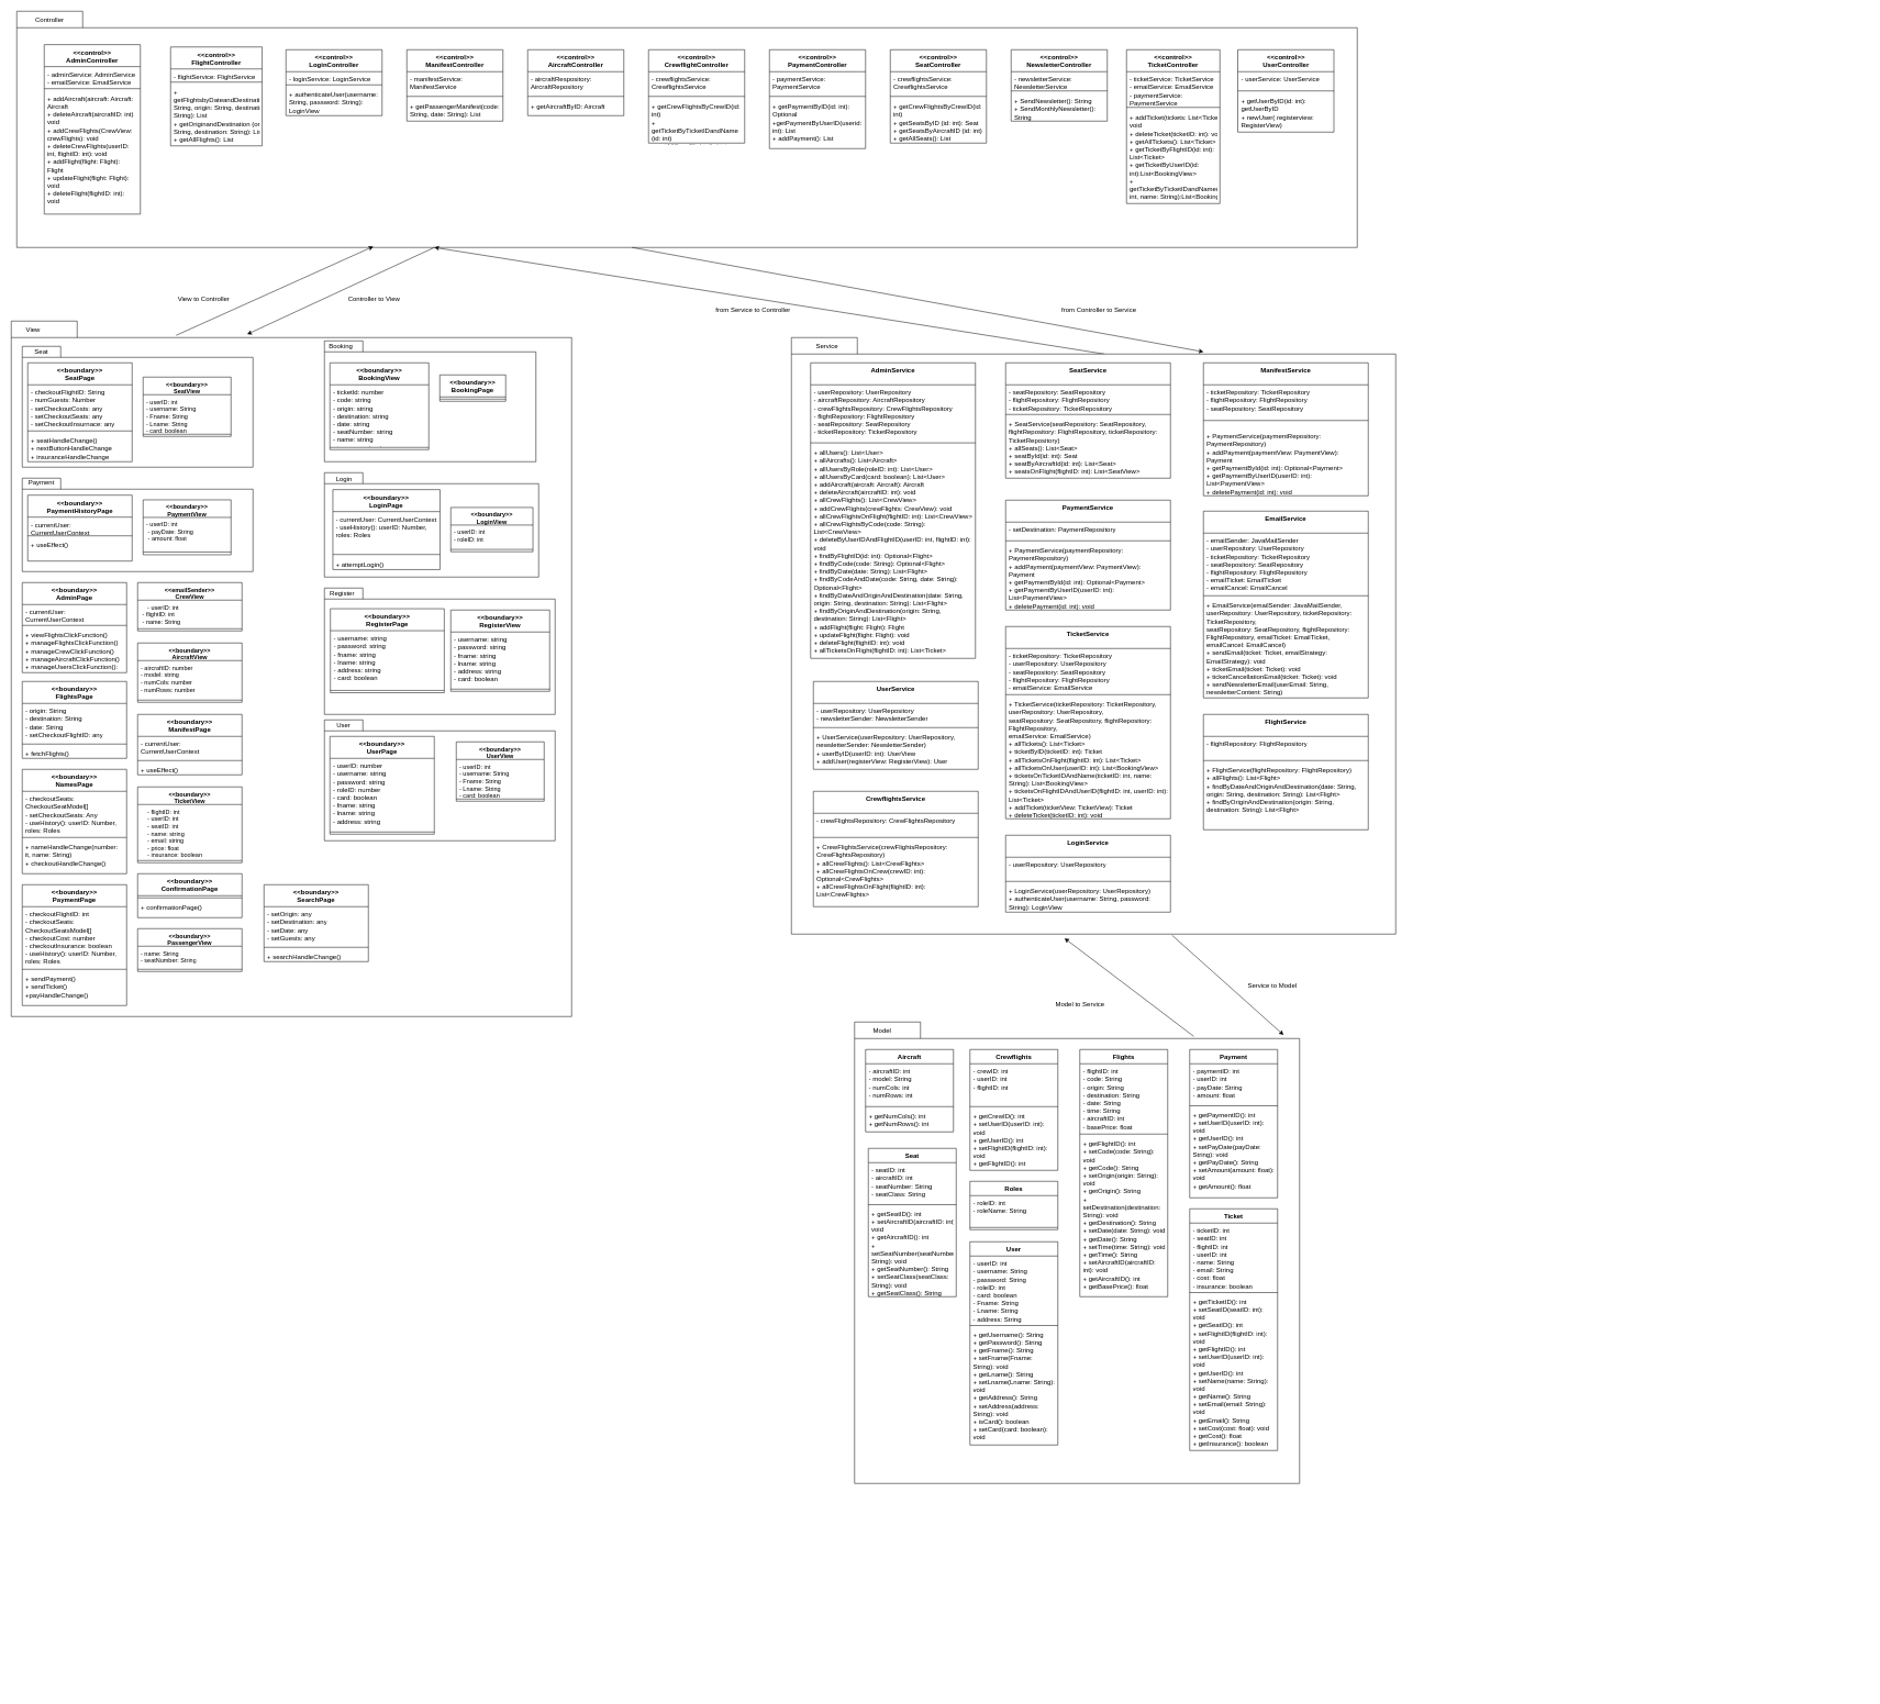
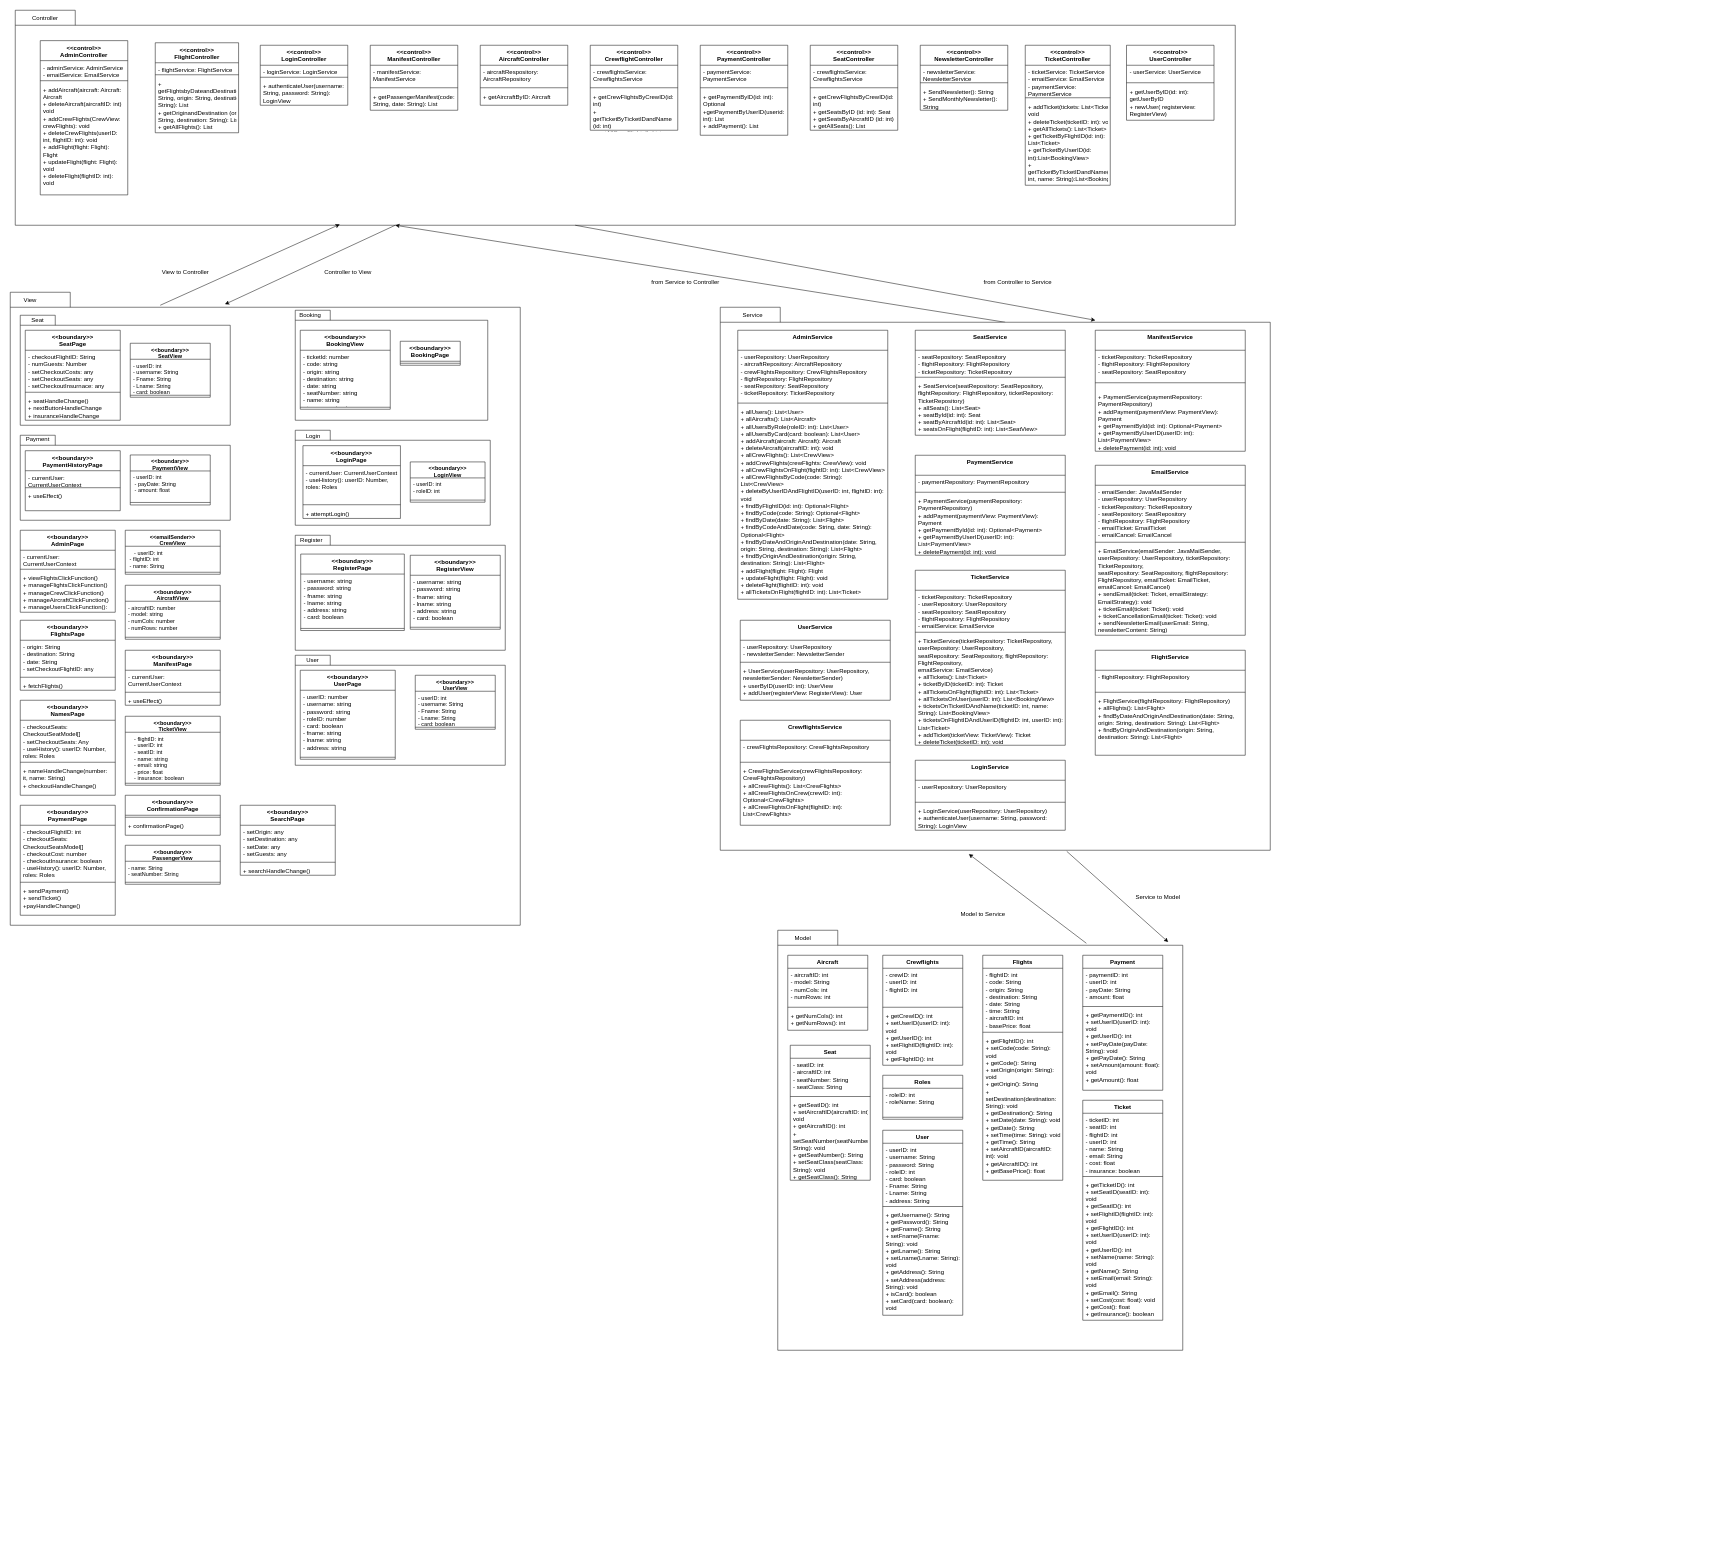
- <mxCell id="243" value="Controller to View" style="text;html=1;align=center;verticalAlign=middle;resizable=0;points=[];autosize=1;strokeColor=none;fillColor=none;" vertex="1" parent="1"><mxGeometry x="620" y="528" width="120" height="30" as="geometry" /></mxCell>
+ <mxCell id="243" value="Controller to View" style="text;html=1;align=center;verticalAlign=middle;resizable=0;points=[];autosize=1;strokeColor=none;fillColor=none;" vertex="1" parent="1"><mxGeometry x="635" y="528" width="120" height="30" as="geometry" /></mxCell>
- <mxCell id="197" value="from Controller to Service" style="text;whiteSpace=wrap;html=1;" vertex="1" parent="1"><mxGeometry x="1930" y="550" width="170" height="40" as="geometry" /></mxCell>
+ <mxCell id="197" value="from Controller to Service" style="text;whiteSpace=wrap;html=1;" vertex="1" parent="1"><mxGeometry x="1965" y="550" width="170" height="40" as="geometry" /></mxCell>
- <mxCell id="160" value="    - setDestination: PaymentRepository&lt;br/&gt;&lt;br/&gt;" style="text;strokeColor=none;fillColor=none;align=left;verticalAlign=top;spacingLeft=4;spacingRight=4;overflow=hidden;rotatable=0;points=[[0,0.5],[1,0.5]];portConstraint=eastwest;whiteSpace=wrap;html=1;" vertex="1" parent="159"><mxGeometry y="40" width="300" height="30" as="geometry" /></mxCell>
+ <mxCell id="160" value="    - paymentRepository: PaymentRepository&lt;br/&gt;&lt;br/&gt;" style="text;strokeColor=none;fillColor=none;align=left;verticalAlign=top;spacingLeft=4;spacingRight=4;overflow=hidden;rotatable=0;points=[[0,0.5],[1,0.5]];portConstraint=eastwest;whiteSpace=wrap;html=1;" vertex="1" parent="159"><mxGeometry y="40" width="300" height="30" as="geometry" /></mxCell>
